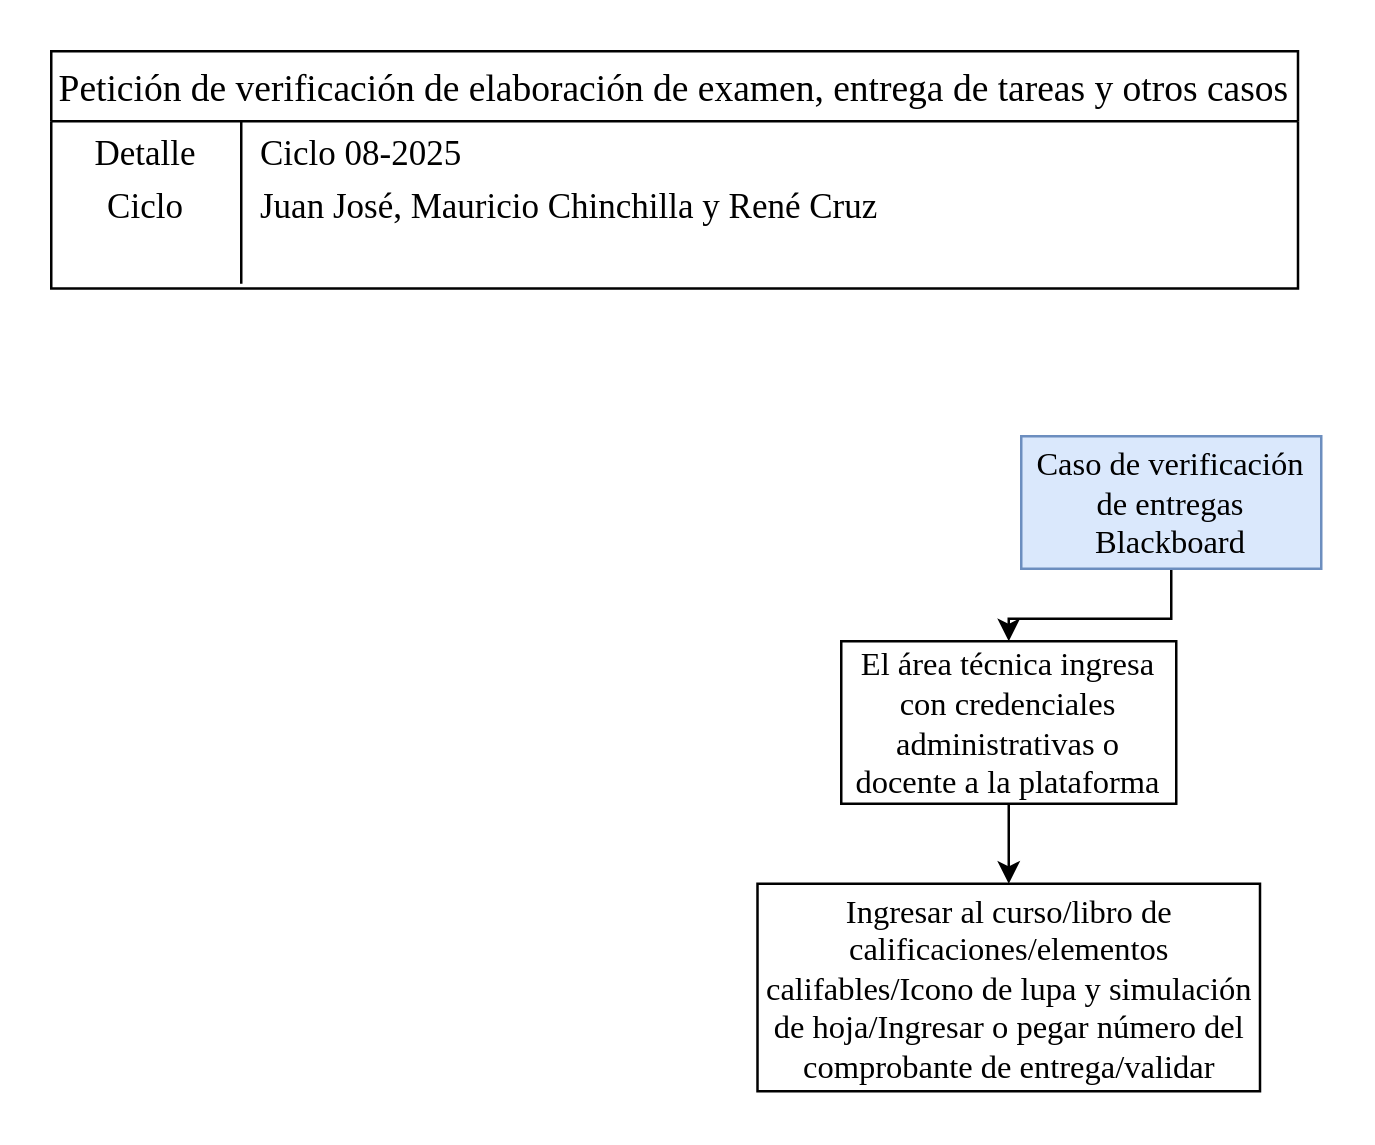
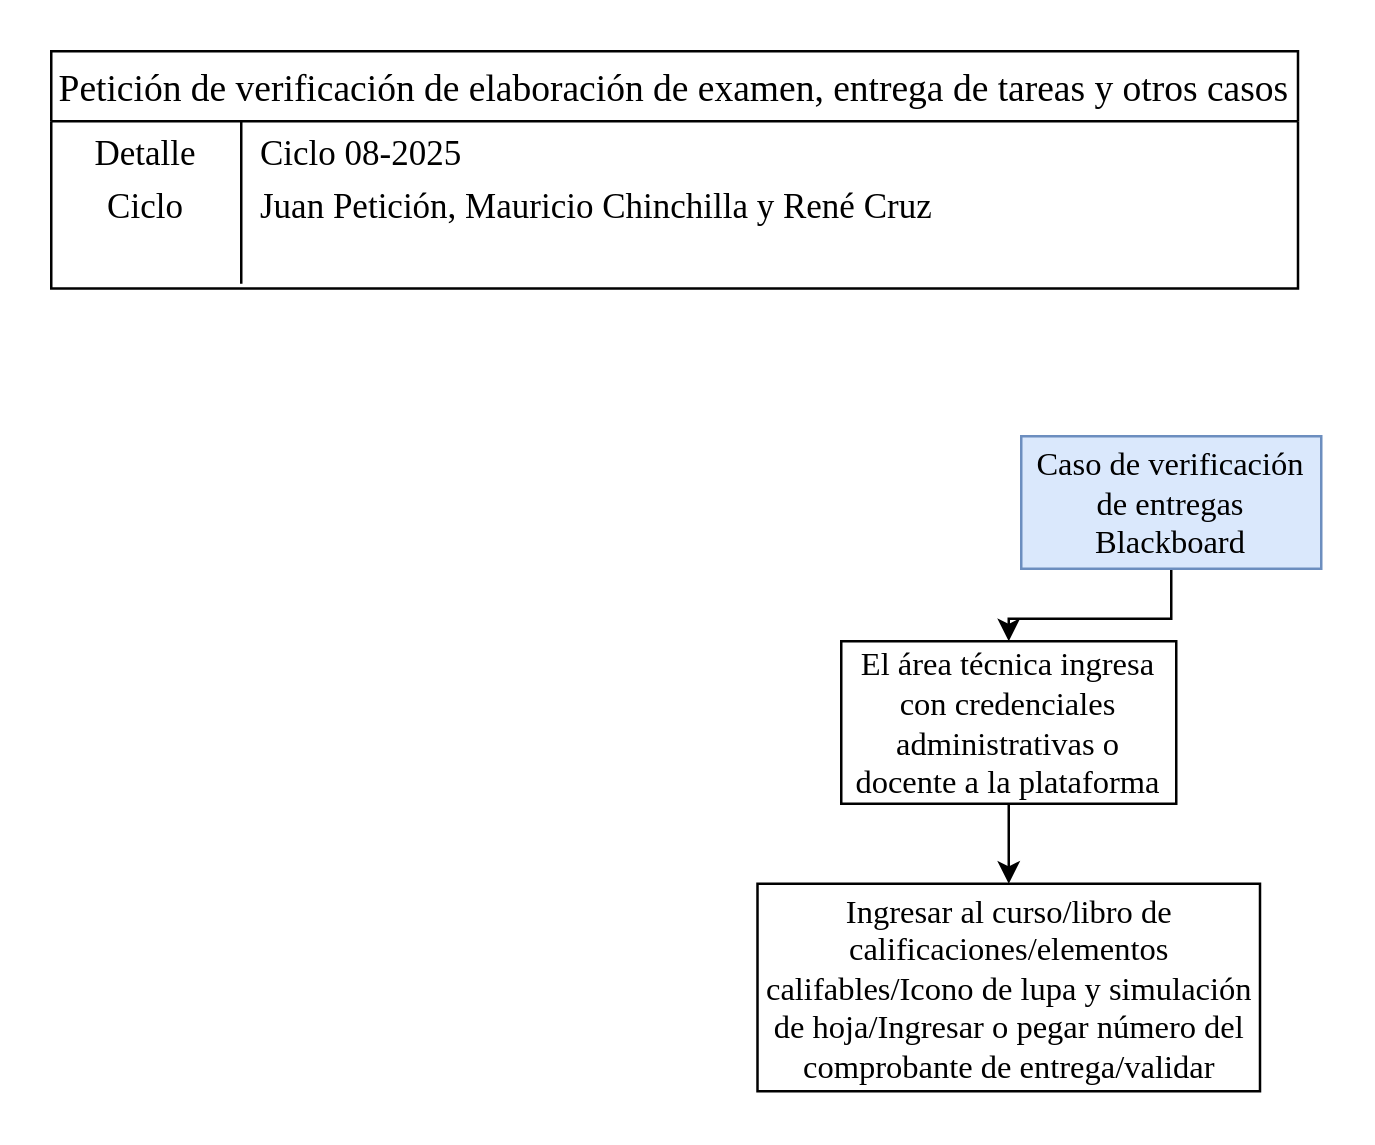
- <mxCell id="8" value="&lt;span style=&quot;font-size: 14px;&quot;&gt;Juan José, Mauricio Chinchilla y René Cruz&lt;/span&gt;" style="shape=partialRectangle;html=1;whiteSpace=wrap;connectable=0;fillColor=none;top=0;left=0;bottom=0;right=0;align=left;spacingLeft=6;overflow=hidden;strokeColor=inherit;fontSize=16;fontFamily=Times New Roman;" parent="6" vertex="1"><mxGeometry x="76" width="423" height="25" as="geometry"><mxRectangle width="423" height="25" as="alternateBounds" /></mxGeometry></mxCell>
+ <mxCell id="8" value="&lt;span style=&quot;font-size: 14px;&quot;&gt;Juan Petición, Mauricio Chinchilla y René Cruz&lt;/span&gt;" style="shape=partialRectangle;html=1;whiteSpace=wrap;connectable=0;fillColor=none;top=0;left=0;bottom=0;right=0;align=left;spacingLeft=6;overflow=hidden;strokeColor=inherit;fontSize=16;fontFamily=Times New Roman;" parent="6" vertex="1"><mxGeometry x="76" width="423" height="25" as="geometry"><mxRectangle width="423" height="25" as="alternateBounds" /></mxGeometry></mxCell>
